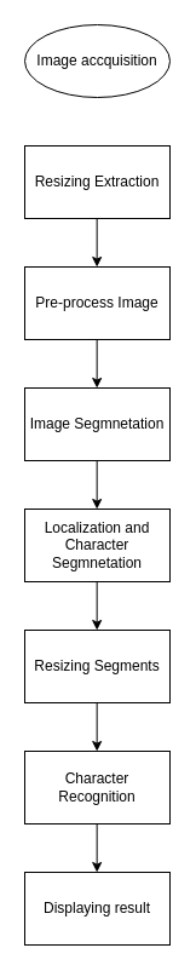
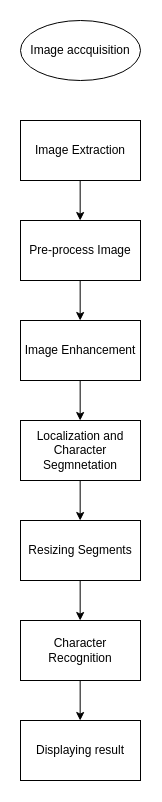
- <mxCell id="3" value="Resizing Extraction" style="rounded=0;whiteSpace=wrap;html=1;" vertex="1" parent="1"><mxGeometry x="20" y="120" width="120" height="60" as="geometry" /></mxCell>
+ <mxCell id="3" value="Image Extraction" style="rounded=0;whiteSpace=wrap;html=1;" vertex="1" parent="1"><mxGeometry x="20" y="120" width="120" height="60" as="geometry" /></mxCell>
- <mxCell id="5" value="Image Segmnetation" style="rounded=0;whiteSpace=wrap;html=1;" vertex="1" parent="1"><mxGeometry x="20" y="320" width="120" height="60" as="geometry" /></mxCell>
+ <mxCell id="5" value="Image Enhancement" style="rounded=0;whiteSpace=wrap;html=1;" vertex="1" parent="1"><mxGeometry x="20" y="320" width="120" height="60" as="geometry" /></mxCell>
